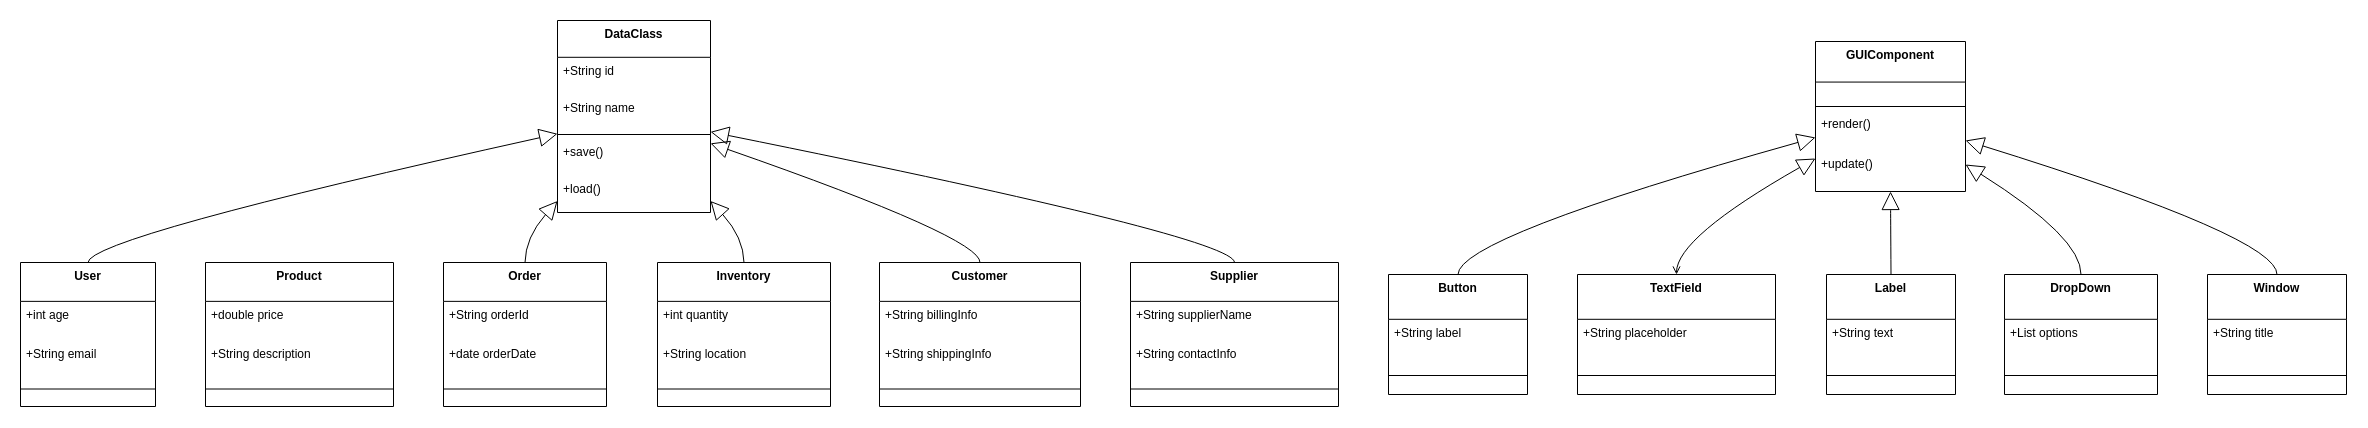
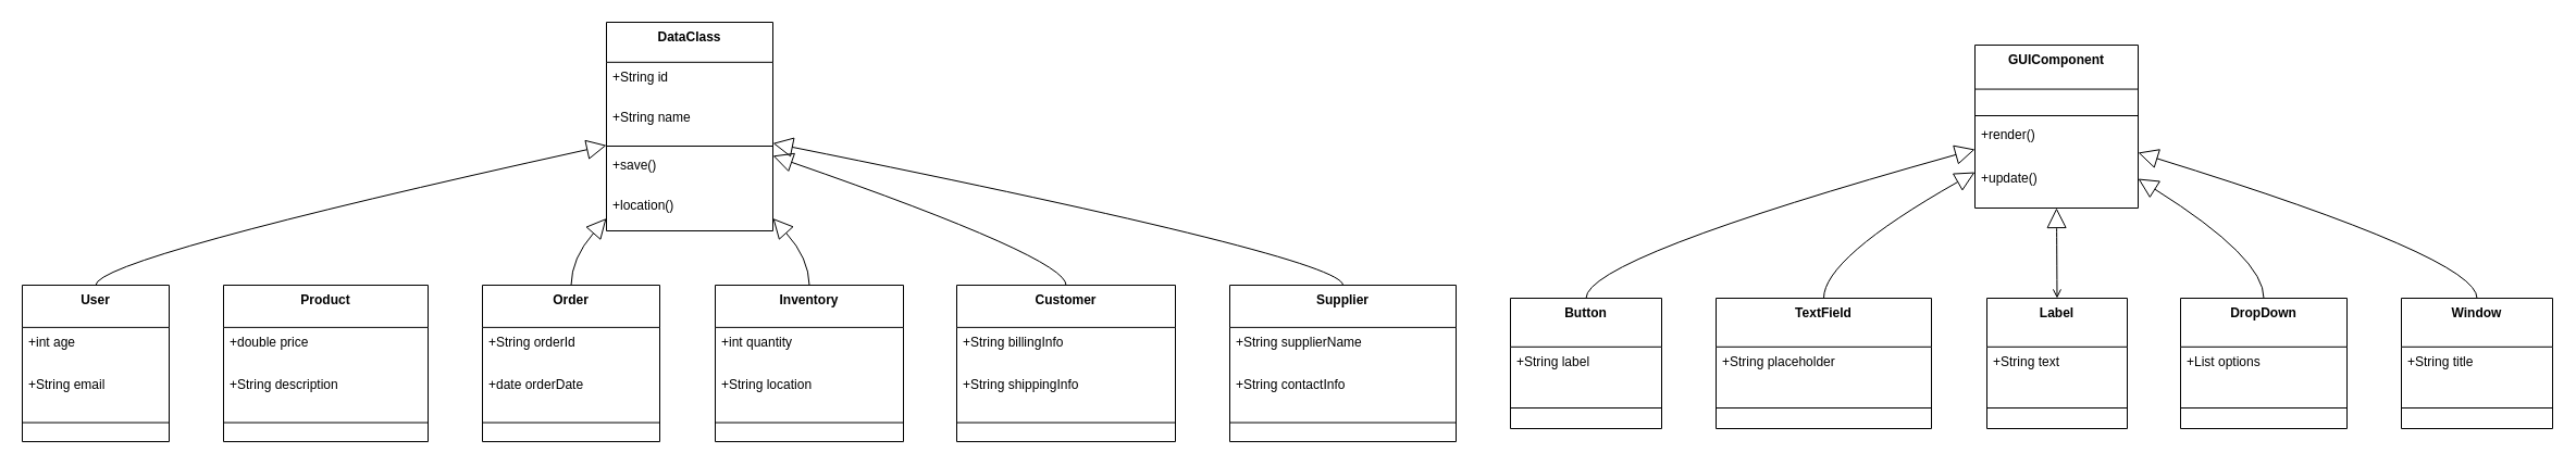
- <mxCell id="7" value="+load()" style="text;strokeColor=none;fillColor=none;align=left;verticalAlign=top;spacingLeft=4;spacingRight=4;overflow=hidden;rotatable=0;points=[[0,0.5],[1,0.5]];portConstraint=eastwest;" vertex="1" parent="2"><mxGeometry y="155" width="153" height="37" as="geometry" /></mxCell>
+ <mxCell id="7" value="+location()" style="text;strokeColor=none;fillColor=none;align=left;verticalAlign=top;spacingLeft=4;spacingRight=4;overflow=hidden;rotatable=0;points=[[0,0.5],[1,0.5]];portConstraint=eastwest;" vertex="1" parent="2"><mxGeometry y="155" width="153" height="37" as="geometry" /></mxCell>
- <mxCell id="57" value="" style="curved=1;startArrow=block;startSize=16;startFill=0;endArrow=open;exitX=0;exitY=0.78;entryX=0.5;entryY=0;" edge="1" parent="1" source="32" target="39"><mxGeometry relative="1" as="geometry"><Array as="points"><mxPoint x="1676" y="237" /></Array></mxGeometry></mxCell>
+ <mxCell id="57" value="" style="curved=1;startArrow=block;startSize=16;startFill=0;endArrow=none;exitX=0;exitY=0.78;entryX=0.5;entryY=0;" edge="1" parent="1" source="32" target="39"><mxGeometry relative="1" as="geometry"><Array as="points"><mxPoint x="1676" y="237" /></Array></mxGeometry></mxCell>
- <mxCell id="58" value="" style="curved=1;startArrow=block;startSize=16;startFill=0;endArrow=none;exitX=0.5;exitY=1;entryX=0.5;entryY=0;" edge="1" parent="1" source="32" target="42"><mxGeometry relative="1" as="geometry"><Array as="points" /></mxGeometry></mxCell>
+ <mxCell id="58" value="" style="curved=1;startArrow=block;startSize=16;startFill=0;endArrow=open;exitX=0.5;exitY=1;entryX=0.5;entryY=0;" edge="1" parent="1" source="32" target="42"><mxGeometry relative="1" as="geometry"><Array as="points" /></mxGeometry></mxCell>
